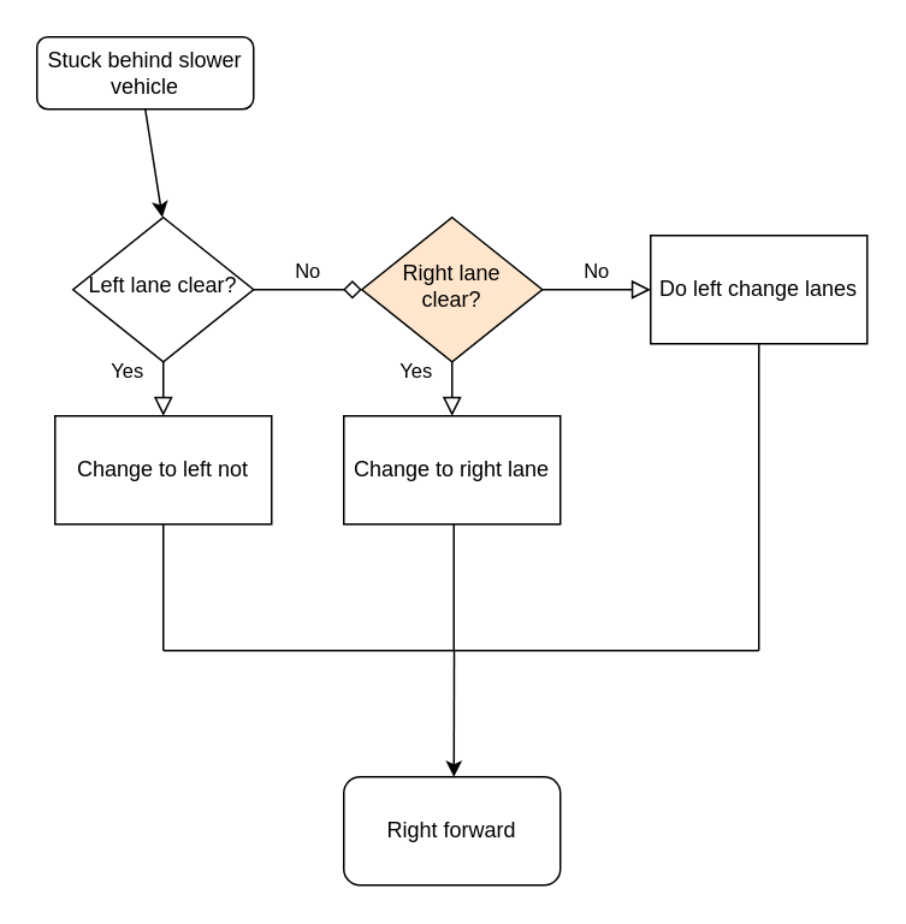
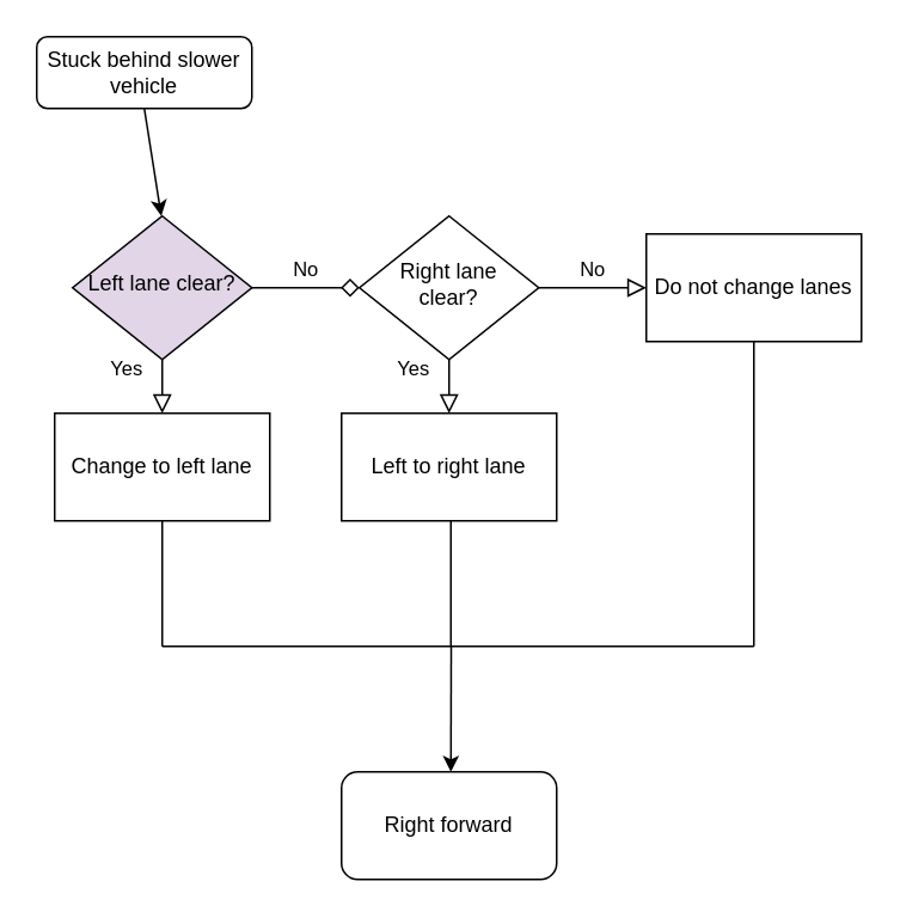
- <mxCell id="4" value="Left lane clear?" style="rhombus;whiteSpace=wrap;html=1;shadow=0;fontFamily=Helvetica;fontSize=12;align=center;strokeWidth=1;spacing=6;spacingTop=-4;" parent="1" vertex="1"><mxGeometry x="40" y="120" width="100" height="80" as="geometry" /></mxCell>
+ <mxCell id="4" value="Left lane clear?" style="rhombus;whiteSpace=wrap;html=1;shadow=0;fontFamily=Helvetica;fontSize=12;align=center;strokeWidth=1;spacing=6;spacingTop=-4;fillColor=#e1d5e7;" parent="1" vertex="1"><mxGeometry x="40" y="120" width="100" height="80" as="geometry" /></mxCell>
- <mxCell id="5" value="Right lane clear?" style="rhombus;whiteSpace=wrap;html=1;shadow=0;fontFamily=Helvetica;fontSize=12;align=center;strokeWidth=1;spacing=6;spacingTop=-4;fillColor=#ffe6cc;" vertex="1" parent="1"><mxGeometry x="200" y="120" width="100" height="80" as="geometry" /></mxCell>
+ <mxCell id="5" value="Right lane clear?" style="rhombus;whiteSpace=wrap;html=1;shadow=0;fontFamily=Helvetica;fontSize=12;align=center;strokeWidth=1;spacing=6;spacingTop=-4;" vertex="1" parent="1"><mxGeometry x="200" y="120" width="100" height="80" as="geometry" /></mxCell>
- <mxCell id="12" value="Do left change lanes" style="rounded=0;whiteSpace=wrap;html=1;" vertex="1" parent="1"><mxGeometry x="360" y="130" width="120" height="60" as="geometry" /></mxCell>
+ <mxCell id="12" value="Do not change lanes" style="rounded=0;whiteSpace=wrap;html=1;" vertex="1" parent="1"><mxGeometry x="360" y="130" width="120" height="60" as="geometry" /></mxCell>
- <mxCell id="6" value="Change to left not" style="rounded=0;whiteSpace=wrap;html=1;" vertex="1" parent="1"><mxGeometry x="30" y="230" width="120" height="60" as="geometry" /></mxCell>
+ <mxCell id="6" value="Change to left lane" style="rounded=0;whiteSpace=wrap;html=1;" vertex="1" parent="1"><mxGeometry x="30" y="230" width="120" height="60" as="geometry" /></mxCell>
- <mxCell id="7" value="Change to right lane" style="rounded=0;whiteSpace=wrap;html=1;" vertex="1" parent="1"><mxGeometry x="190" y="230" width="120" height="60" as="geometry" /></mxCell>
+ <mxCell id="7" value="Left to right lane" style="rounded=0;whiteSpace=wrap;html=1;" vertex="1" parent="1"><mxGeometry x="190" y="230" width="120" height="60" as="geometry" /></mxCell>
